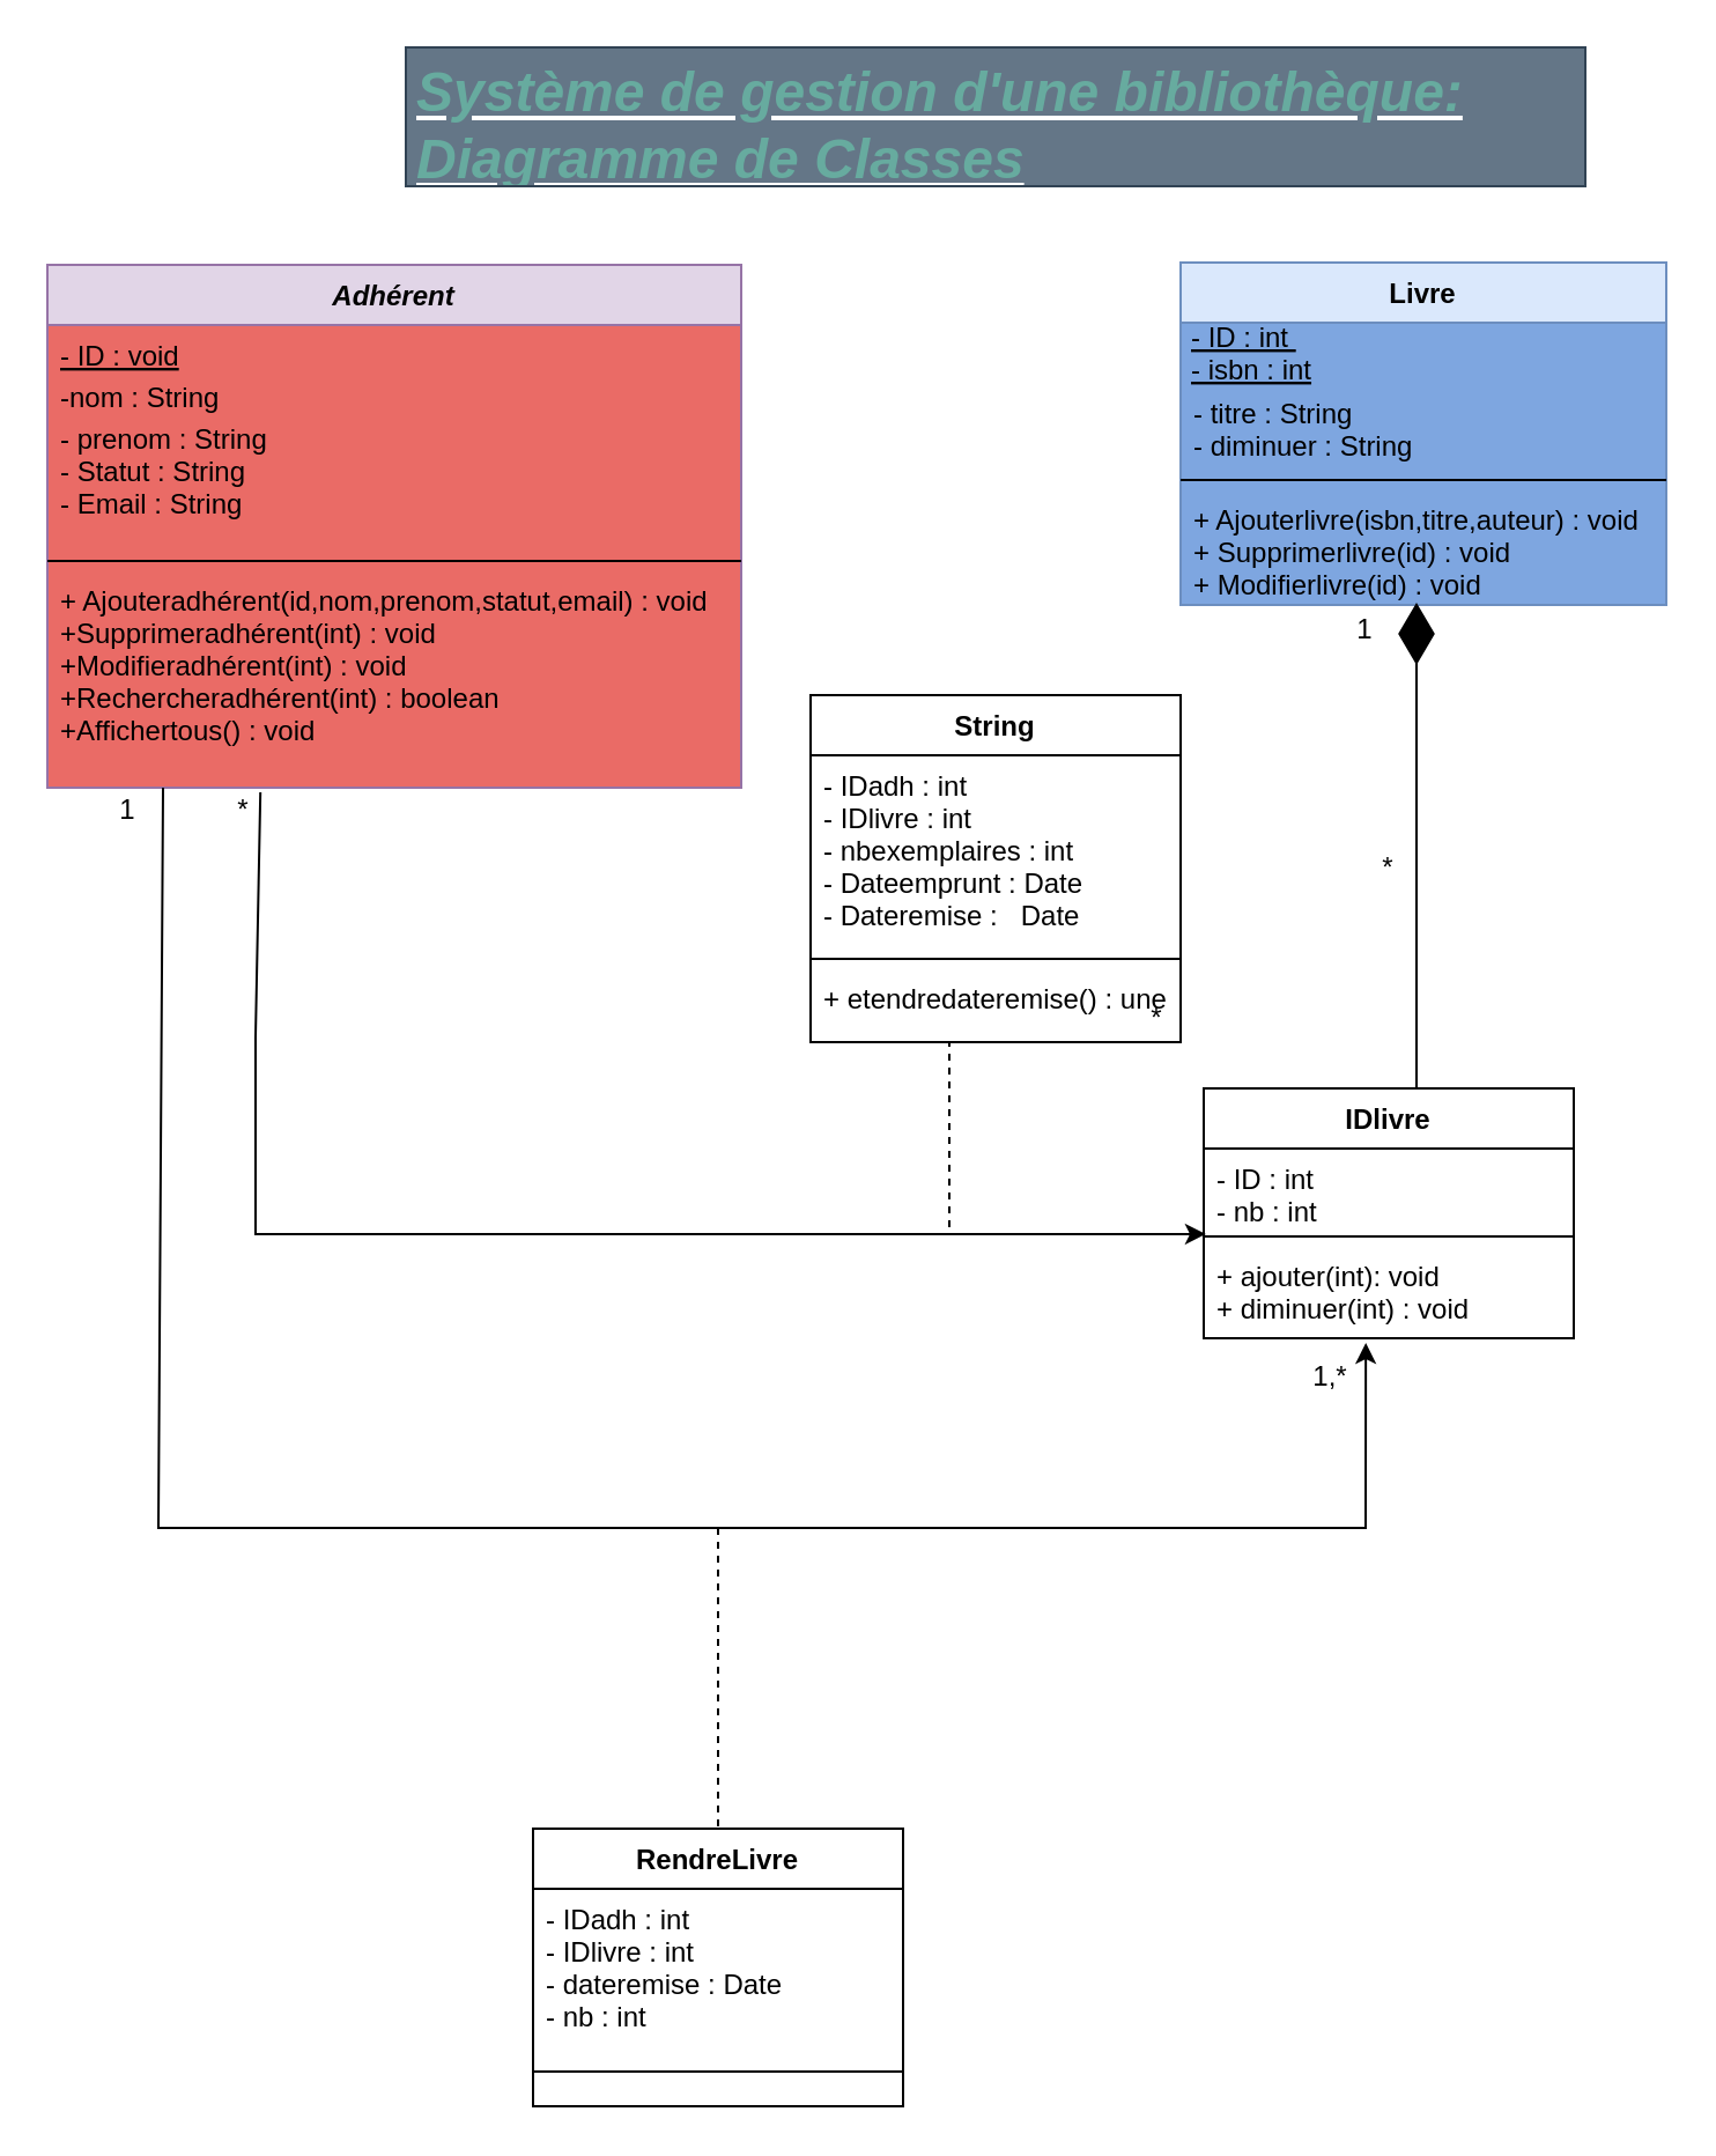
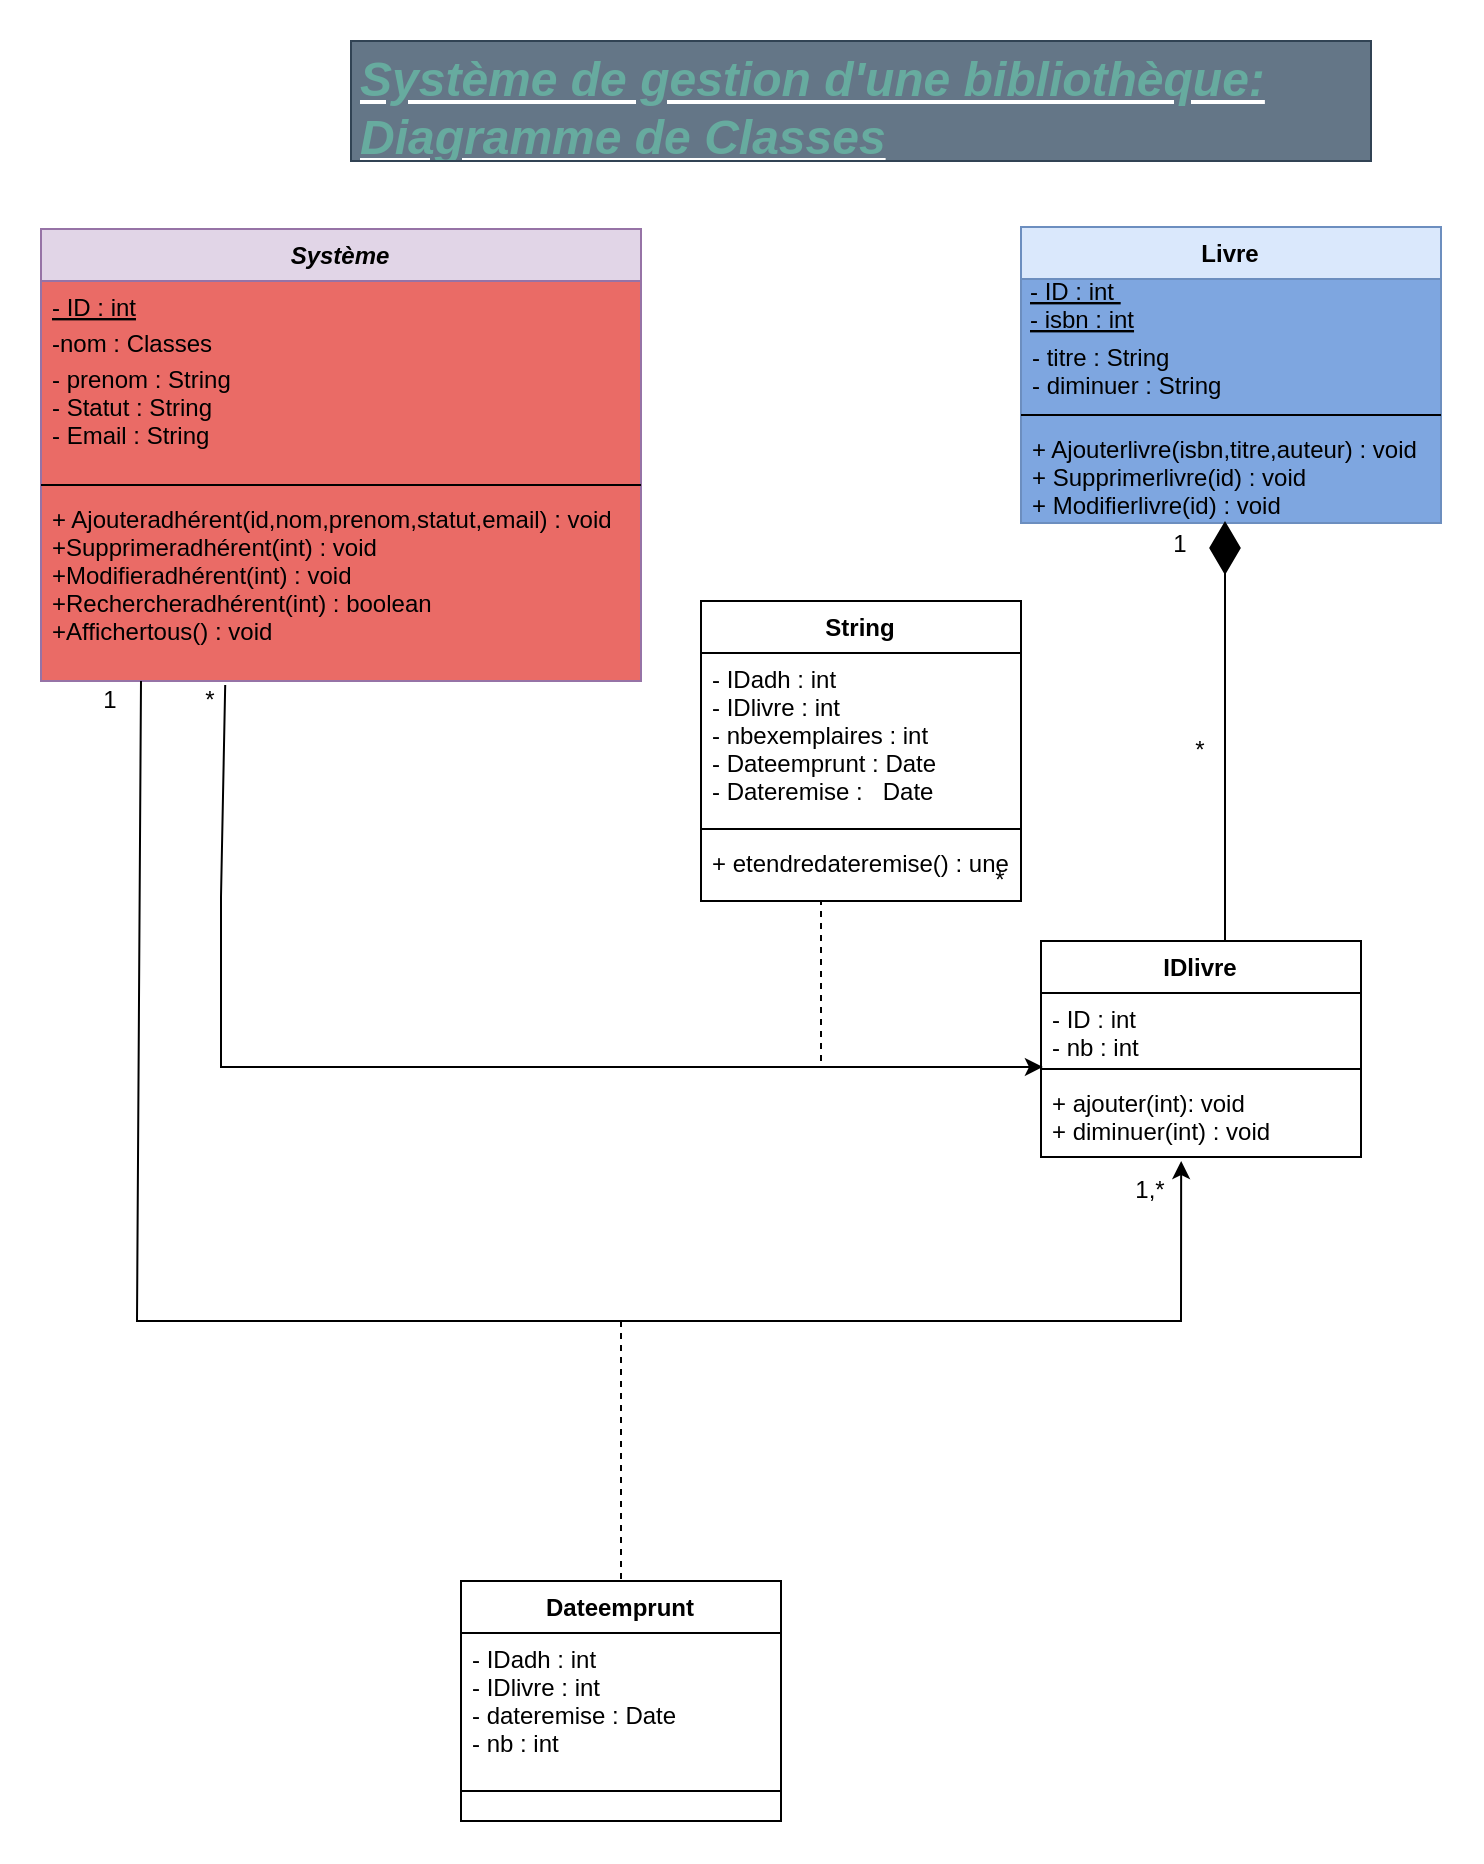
- <mxCell id="2" value="Adhérent" style="swimlane;fontStyle=3;align=center;verticalAlign=top;childLayout=stackLayout;horizontal=1;startSize=26;horizontalStack=0;resizeParent=1;resizeLast=0;collapsible=1;marginBottom=0;rounded=0;shadow=0;strokeWidth=1;fillColor=#e1d5e7;strokeColor=#9673a6;swimlaneFillColor=#EA6B66;" parent="1" vertex="1"><mxGeometry x="20" y="114" width="300" height="226" as="geometry"><mxRectangle x="350" y="170" width="160" height="26" as="alternateBounds" /></mxGeometry></mxCell>
+ <mxCell id="2" value="Système" style="swimlane;fontStyle=3;align=center;verticalAlign=top;childLayout=stackLayout;horizontal=1;startSize=26;horizontalStack=0;resizeParent=1;resizeLast=0;collapsible=1;marginBottom=0;rounded=0;shadow=0;strokeWidth=1;fillColor=#e1d5e7;strokeColor=#9673a6;swimlaneFillColor=#EA6B66;" parent="1" vertex="1"><mxGeometry x="20" y="114" width="300" height="226" as="geometry"><mxRectangle x="350" y="170" width="160" height="26" as="alternateBounds" /></mxGeometry></mxCell>
- <mxCell id="3" value="- ID : void" style="text;align=left;verticalAlign=top;spacingLeft=4;spacingRight=4;overflow=hidden;rotatable=0;points=[[0,0.5],[1,0.5]];portConstraint=eastwest;fontStyle=4" parent="2" vertex="1"><mxGeometry y="26" width="300" height="18" as="geometry" /></mxCell>
+ <mxCell id="3" value="- ID : int" style="text;align=left;verticalAlign=top;spacingLeft=4;spacingRight=4;overflow=hidden;rotatable=0;points=[[0,0.5],[1,0.5]];portConstraint=eastwest;fontStyle=4" parent="2" vertex="1"><mxGeometry y="26" width="300" height="18" as="geometry" /></mxCell>
- <mxCell id="4" value="-nom : String &#10;" style="text;align=left;verticalAlign=top;spacingLeft=4;spacingRight=4;overflow=hidden;rotatable=0;points=[[0,0.5],[1,0.5]];portConstraint=eastwest;rounded=0;shadow=0;html=0;" parent="2" vertex="1"><mxGeometry y="44" width="300" height="18" as="geometry" /></mxCell>
+ <mxCell id="4" value="-nom : Classes &#10;" style="text;align=left;verticalAlign=top;spacingLeft=4;spacingRight=4;overflow=hidden;rotatable=0;points=[[0,0.5],[1,0.5]];portConstraint=eastwest;rounded=0;shadow=0;html=0;" parent="2" vertex="1"><mxGeometry y="44" width="300" height="18" as="geometry" /></mxCell>
- <mxCell id="31" value="RendreLivre" style="swimlane;fontStyle=1;align=center;verticalAlign=top;childLayout=stackLayout;horizontal=1;startSize=26;horizontalStack=0;resizeParent=1;resizeParentMax=0;resizeLast=0;collapsible=1;marginBottom=0;fontColor=#000000;gradientColor=none;" parent="1" vertex="1"><mxGeometry x="230" y="790" width="160" height="120" as="geometry" /></mxCell>
+ <mxCell id="31" value="Dateemprunt" style="swimlane;fontStyle=1;align=center;verticalAlign=top;childLayout=stackLayout;horizontal=1;startSize=26;horizontalStack=0;resizeParent=1;resizeParentMax=0;resizeLast=0;collapsible=1;marginBottom=0;fontColor=#000000;gradientColor=none;" parent="1" vertex="1"><mxGeometry x="230" y="790" width="160" height="120" as="geometry" /></mxCell>
